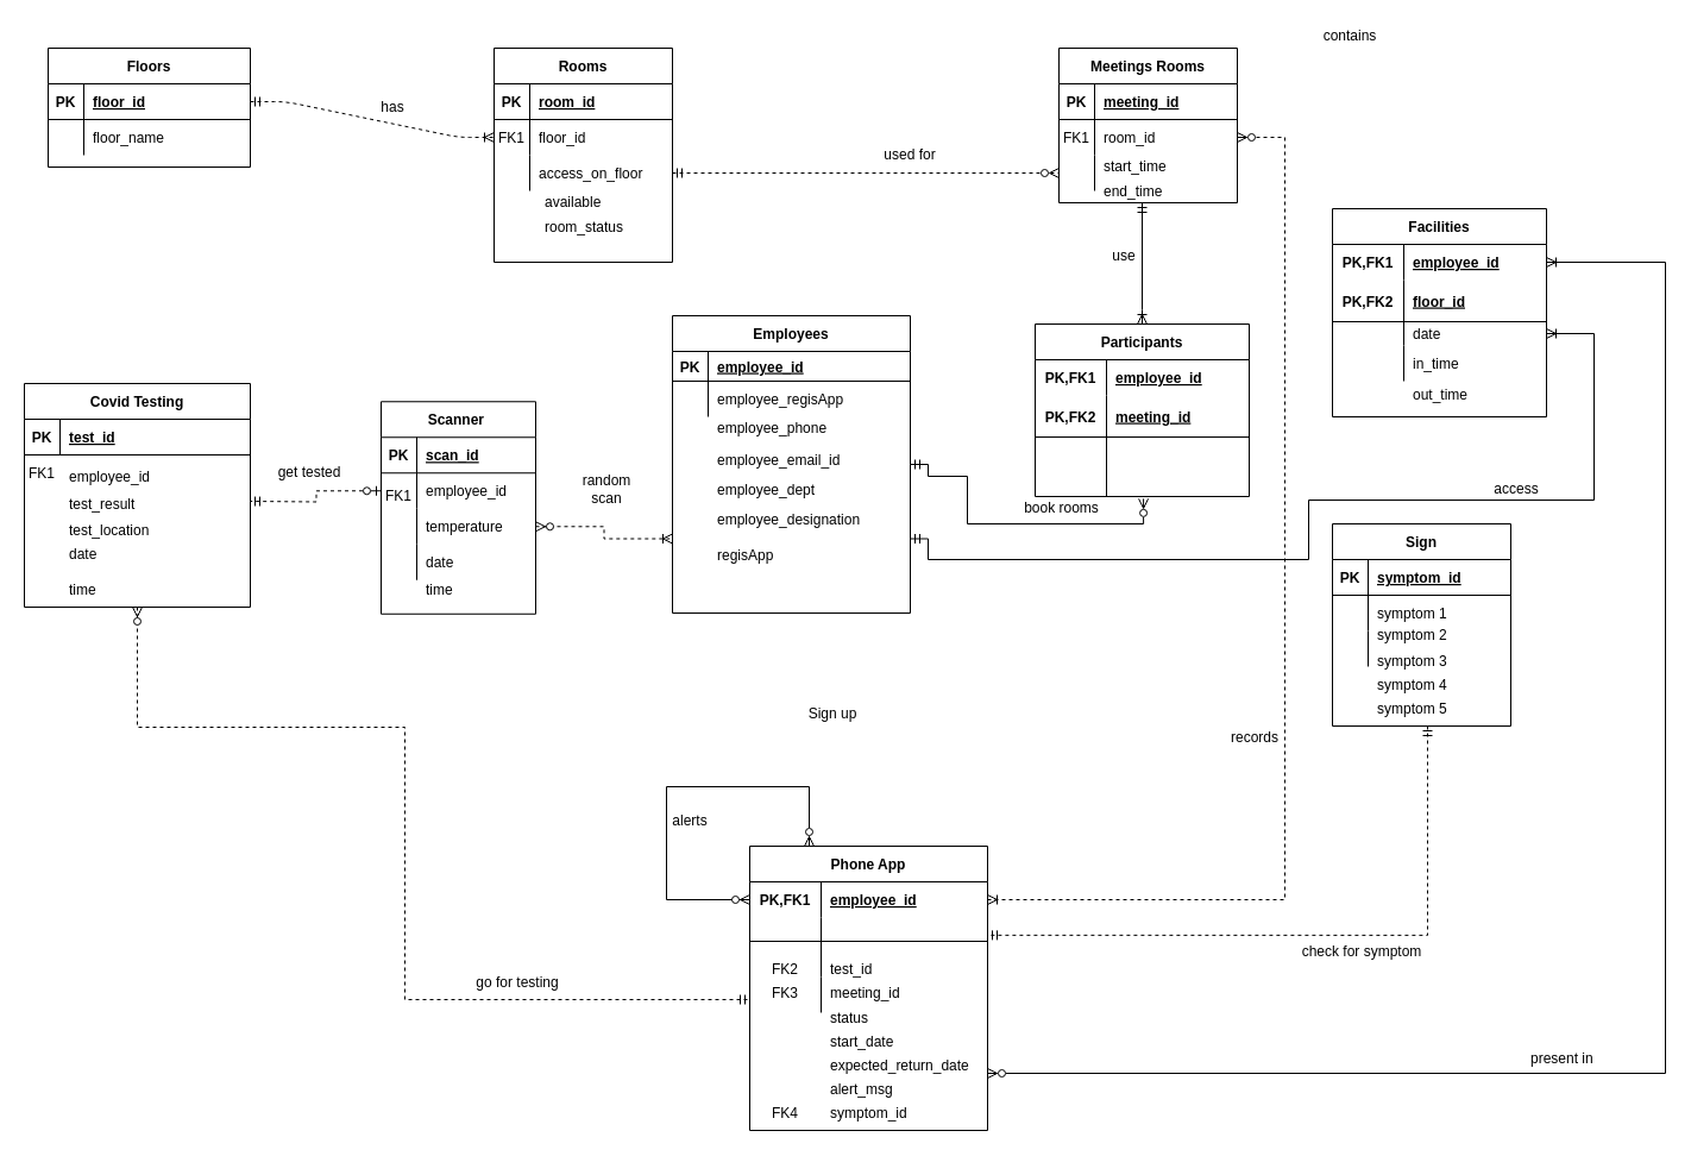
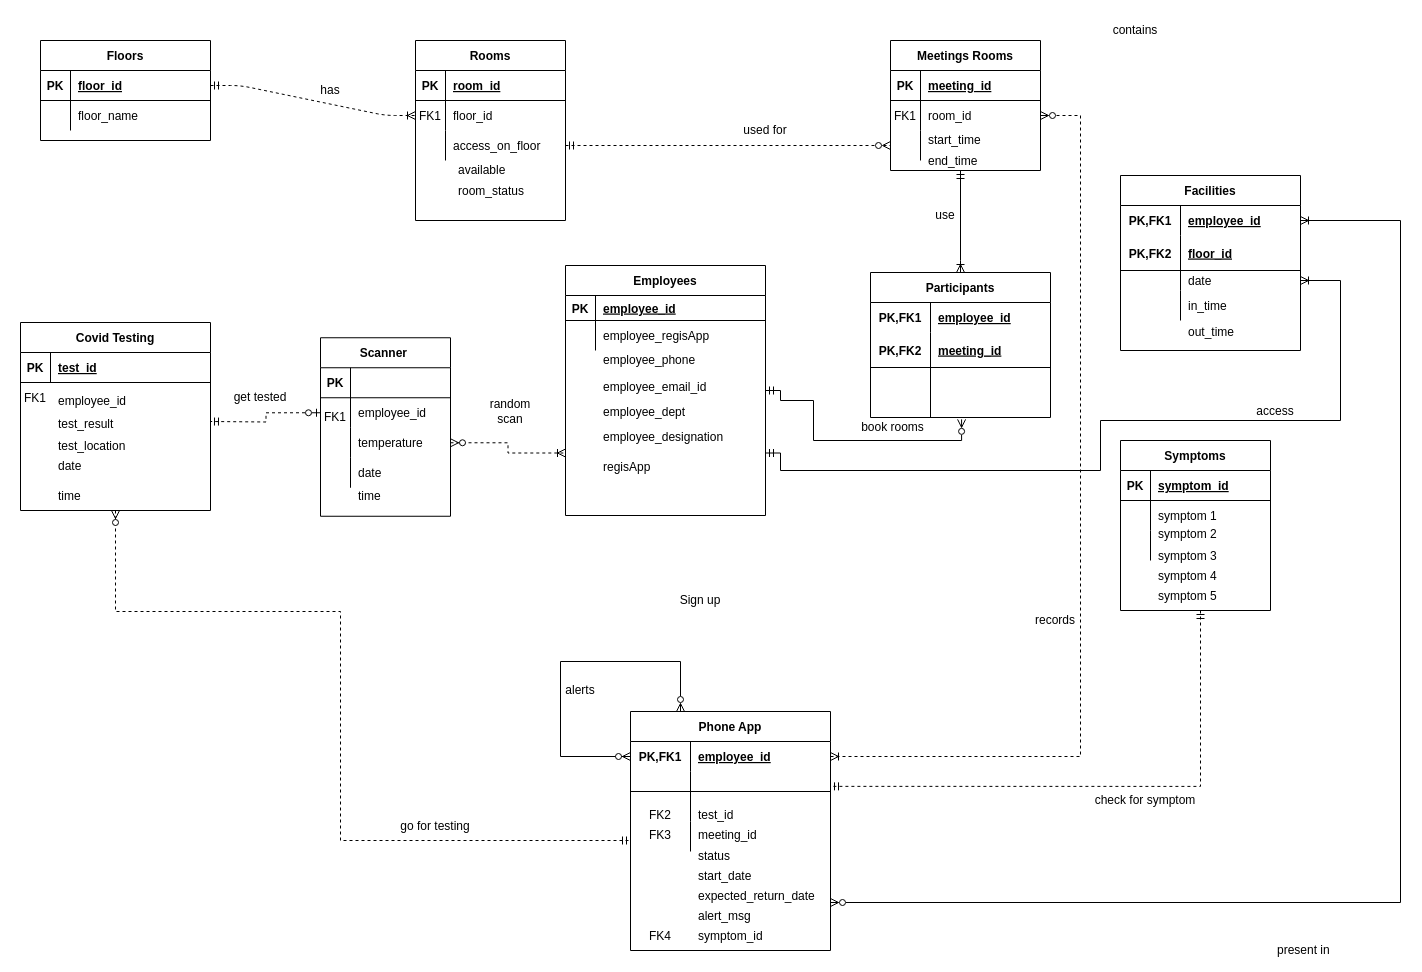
- <mxCell id="80" value="scan_id" style="shape=partialRectangle;connectable=0;fillColor=none;top=0;left=0;bottom=0;right=0;align=left;spacingLeft=6;fontStyle=5;overflow=hidden;" parent="78" vertex="1"><mxGeometry x="30" width="100" height="30" as="geometry"><mxRectangle width="100" height="30" as="alternateBounds" /></mxGeometry></mxCell>
- <mxCell id="52" value="Sign" style="shape=table;startSize=30;container=1;collapsible=1;childLayout=tableLayout;fixedRows=1;rowLines=0;fontStyle=1;align=center;resizeLast=1;" parent="1" vertex="1"><mxGeometry x="1120" y="440" width="150" height="170" as="geometry" /></mxCell>
+ <mxCell id="52" value="Symptoms" style="shape=table;startSize=30;container=1;collapsible=1;childLayout=tableLayout;fixedRows=1;rowLines=0;fontStyle=1;align=center;resizeLast=1;" parent="1" vertex="1"><mxGeometry x="1120" y="440" width="150" height="170" as="geometry" /></mxCell>
- <mxCell id="140" value="present in&amp;nbsp;" style="text;html=1;strokeColor=none;fillColor=none;align=center;verticalAlign=middle;whiteSpace=wrap;rounded=0;" parent="1" vertex="1"><mxGeometry x="1250" y="880" width="130" height="20" as="geometry" /></mxCell>
+ <mxCell id="140" value="present in&amp;nbsp;" style="text;html=1;strokeColor=none;fillColor=none;align=center;verticalAlign=middle;whiteSpace=wrap;rounded=0;" parent="1" vertex="1"><mxGeometry x="1240" y="940" width="130" height="20" as="geometry" /></mxCell>
